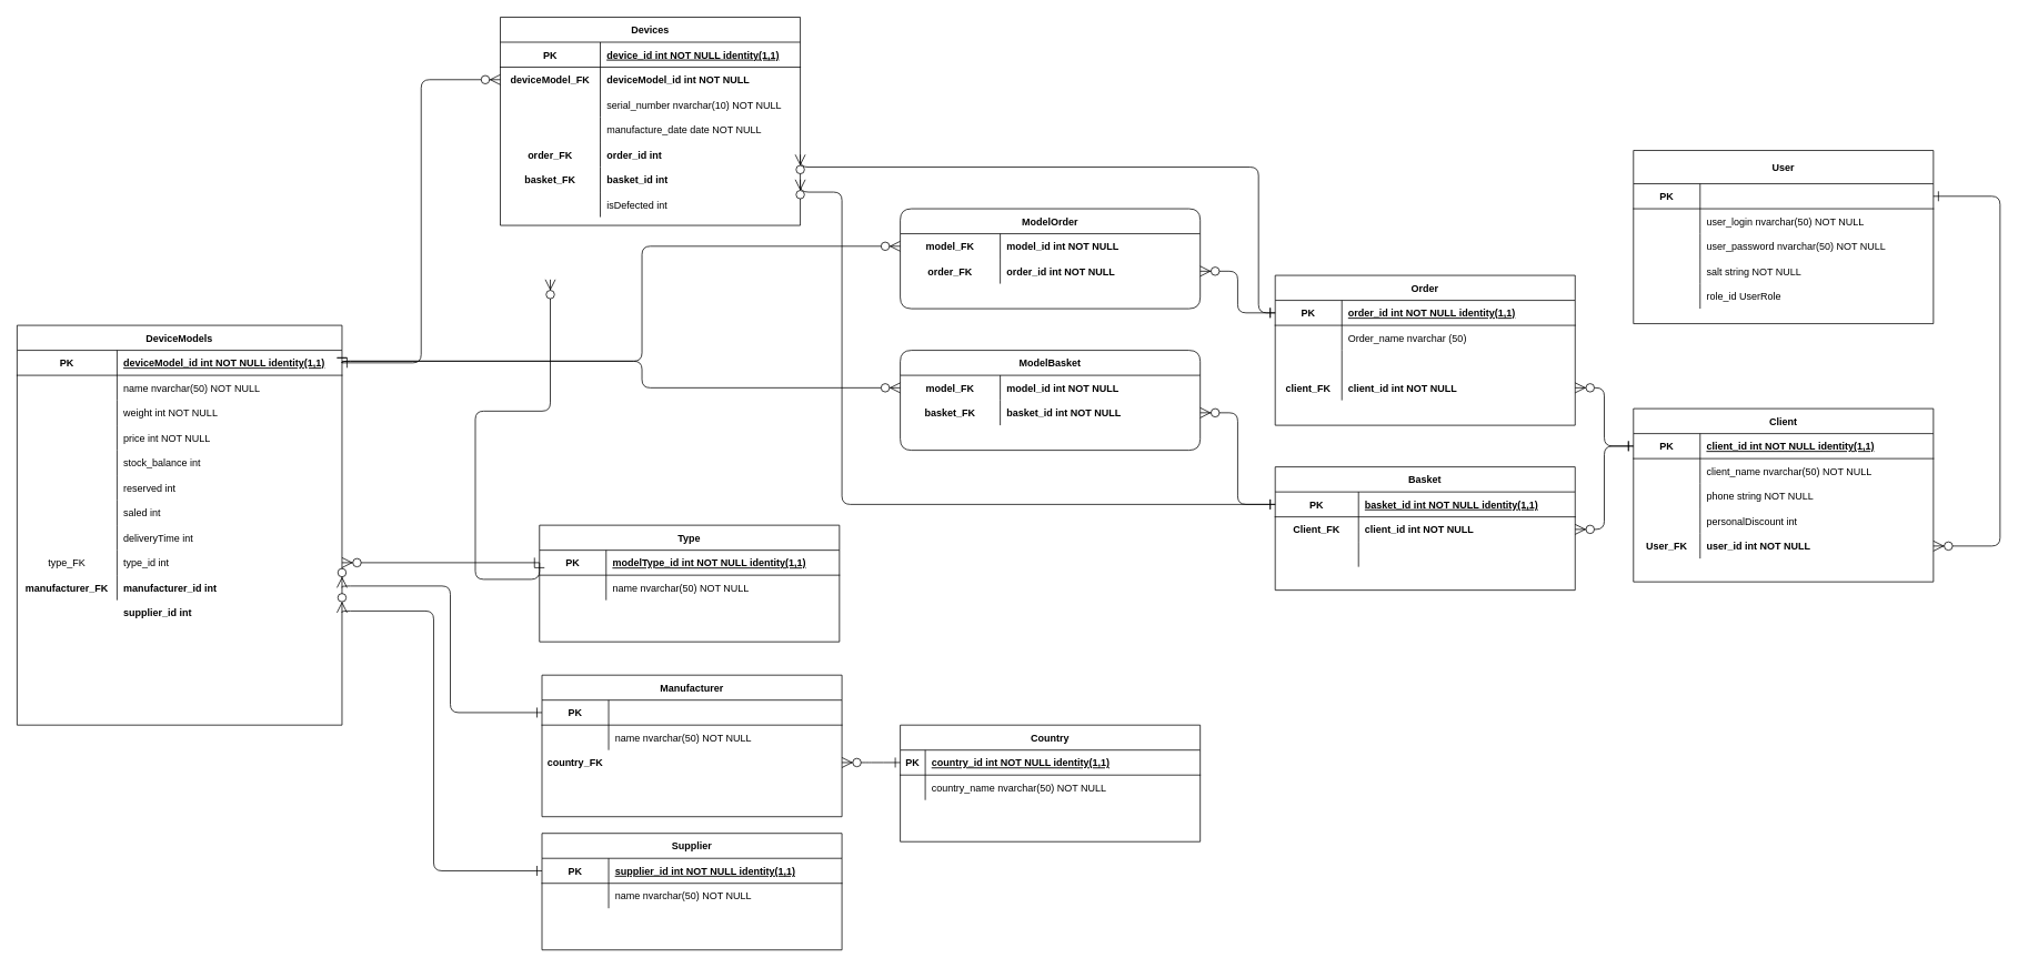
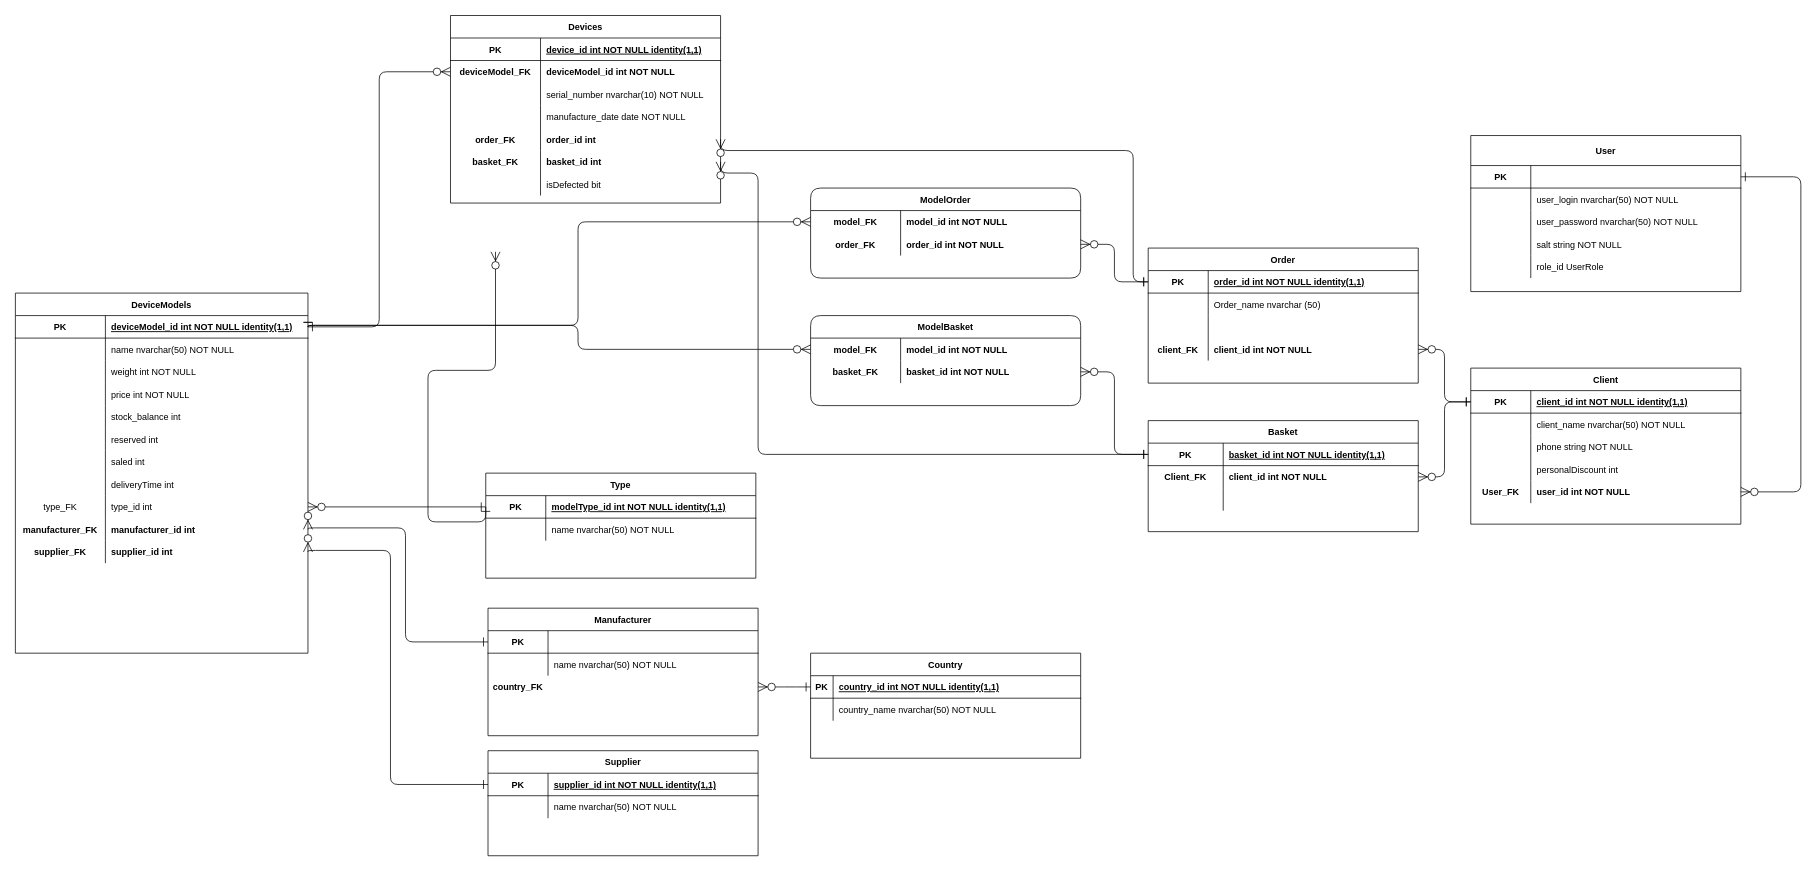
- <mxCell id="102" value="isDefected int" style="shape=partialRectangle;overflow=hidden;connectable=0;fillColor=none;top=0;left=0;bottom=0;right=0;align=left;spacingLeft=6;" parent="100" vertex="1"><mxGeometry x="120" width="240" height="30" as="geometry"><mxRectangle width="240" height="30" as="alternateBounds" /></mxGeometry></mxCell>
+ <mxCell id="102" value="isDefected bit" style="shape=partialRectangle;overflow=hidden;connectable=0;fillColor=none;top=0;left=0;bottom=0;right=0;align=left;spacingLeft=6;" parent="100" vertex="1"><mxGeometry x="120" width="240" height="30" as="geometry"><mxRectangle width="240" height="30" as="alternateBounds" /></mxGeometry></mxCell>
+ <mxCell id="46" value="supplier_FK" style="shape=partialRectangle;overflow=hidden;connectable=0;fillColor=none;top=0;left=0;bottom=0;right=0;fontStyle=1" parent="45" vertex="1"><mxGeometry width="120" height="30" as="geometry"><mxRectangle width="120" height="30" as="alternateBounds" /></mxGeometry></mxCell>
